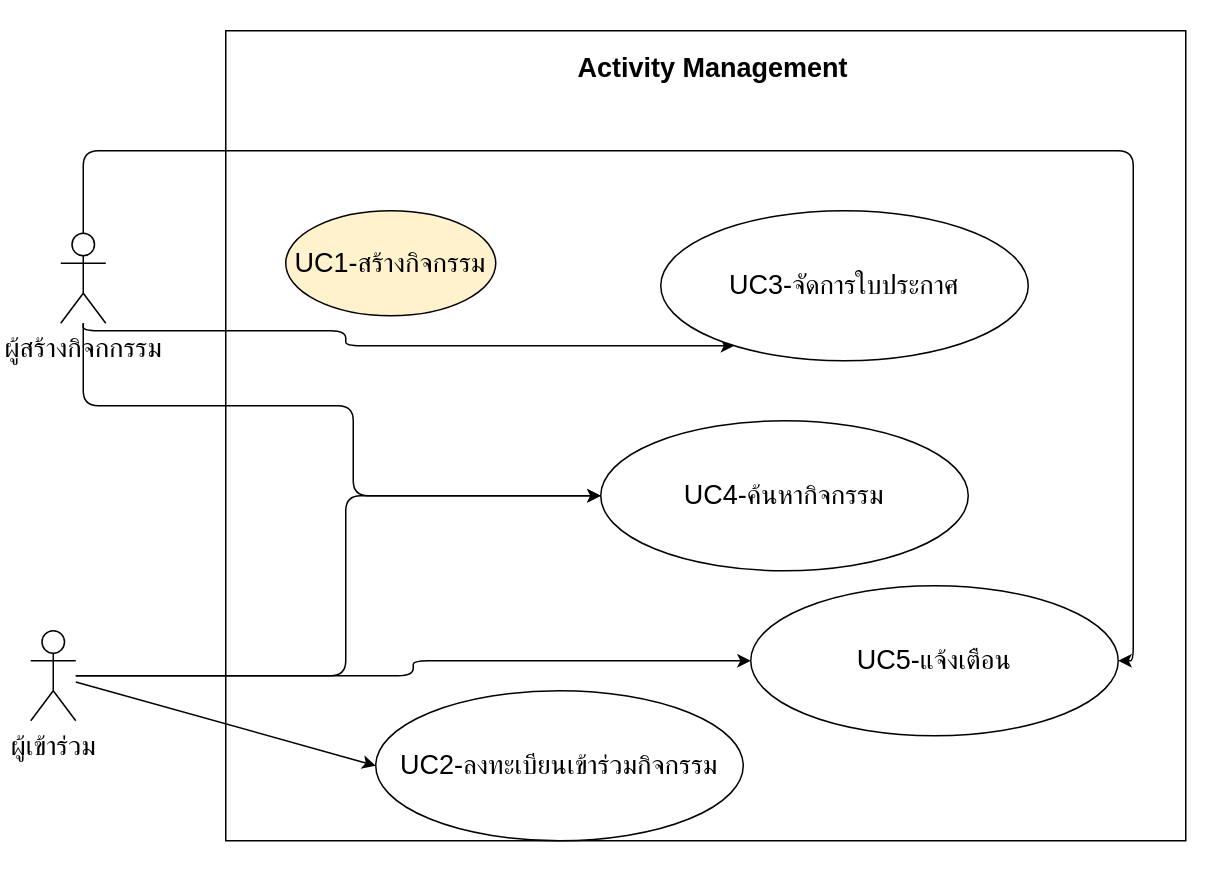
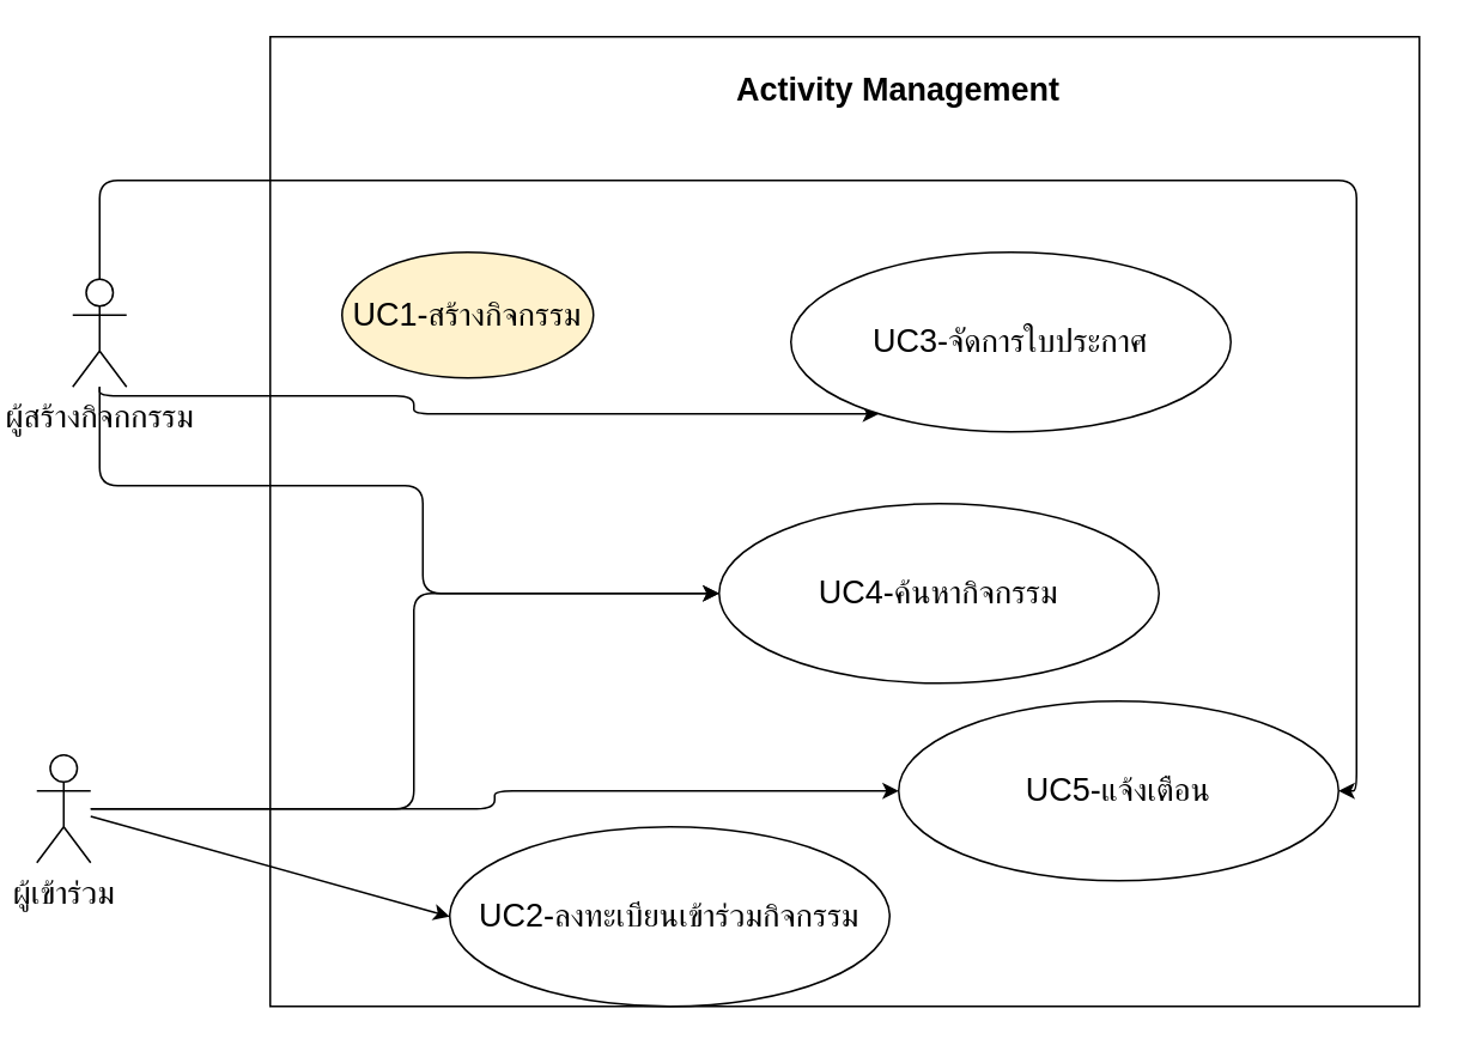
- <mxCell id="3" value="Activity Management" style="text;html=1;strokeColor=none;fillColor=none;align=center;verticalAlign=middle;whiteSpace=wrap;rounded=0;fontSize=18;fontStyle=1" parent="1" vertex="1"><mxGeometry x="370" y="30" width="210" height="30" as="geometry" /></mxCell>
+ <mxCell id="3" value="Activity Management" style="text;html=1;strokeColor=none;fillColor=none;align=center;verticalAlign=middle;whiteSpace=wrap;rounded=0;fontSize=18;fontStyle=1" parent="1" vertex="1"><mxGeometry x="395" y="35" width="210" height="30" as="geometry" /></mxCell>
